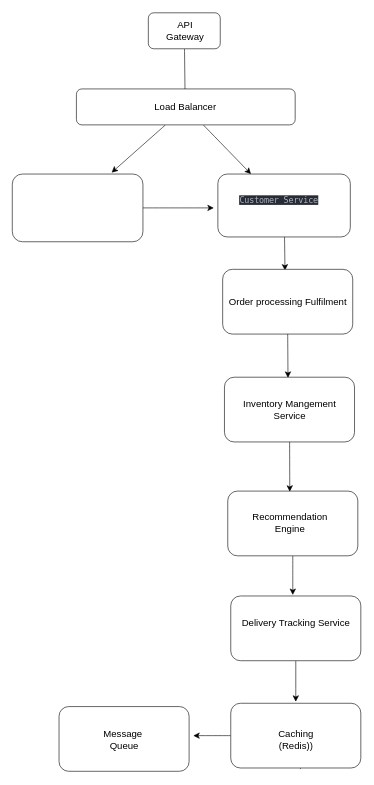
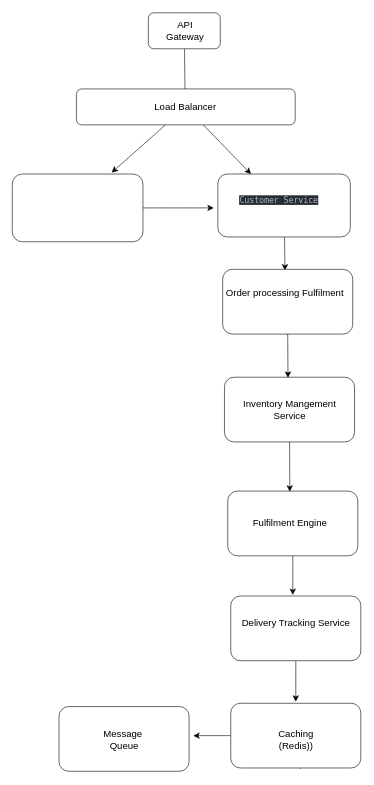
- <mxCell id="18" value="Order processing Fulfilment" style="text;html=1;align=center;verticalAlign=middle;whiteSpace=wrap;rounded=0;fontSize=16;" vertex="1" parent="1"><mxGeometry x="379.5" y="469" width="200" height="66" as="geometry" /></mxCell>
+ <mxCell id="18" value="Order processing Fulfilment" style="text;html=1;align=center;verticalAlign=middle;whiteSpace=wrap;rounded=0;fontSize=16;" vertex="1" parent="1"><mxGeometry x="374.5" y="454" width="200" height="66" as="geometry" /></mxCell>
- <mxCell id="24" value="Recommendation Engine" style="text;html=1;align=center;verticalAlign=middle;whiteSpace=wrap;rounded=0;fontSize=16;" vertex="1" parent="1"><mxGeometry x="402.5" y="843" width="161" height="53" as="geometry" /></mxCell>
+ <mxCell id="24" value="Fulfilment Engine" style="text;html=1;align=center;verticalAlign=middle;whiteSpace=wrap;rounded=0;fontSize=16;" vertex="1" parent="1"><mxGeometry x="402.5" y="843" width="161" height="53" as="geometry" /></mxCell>
